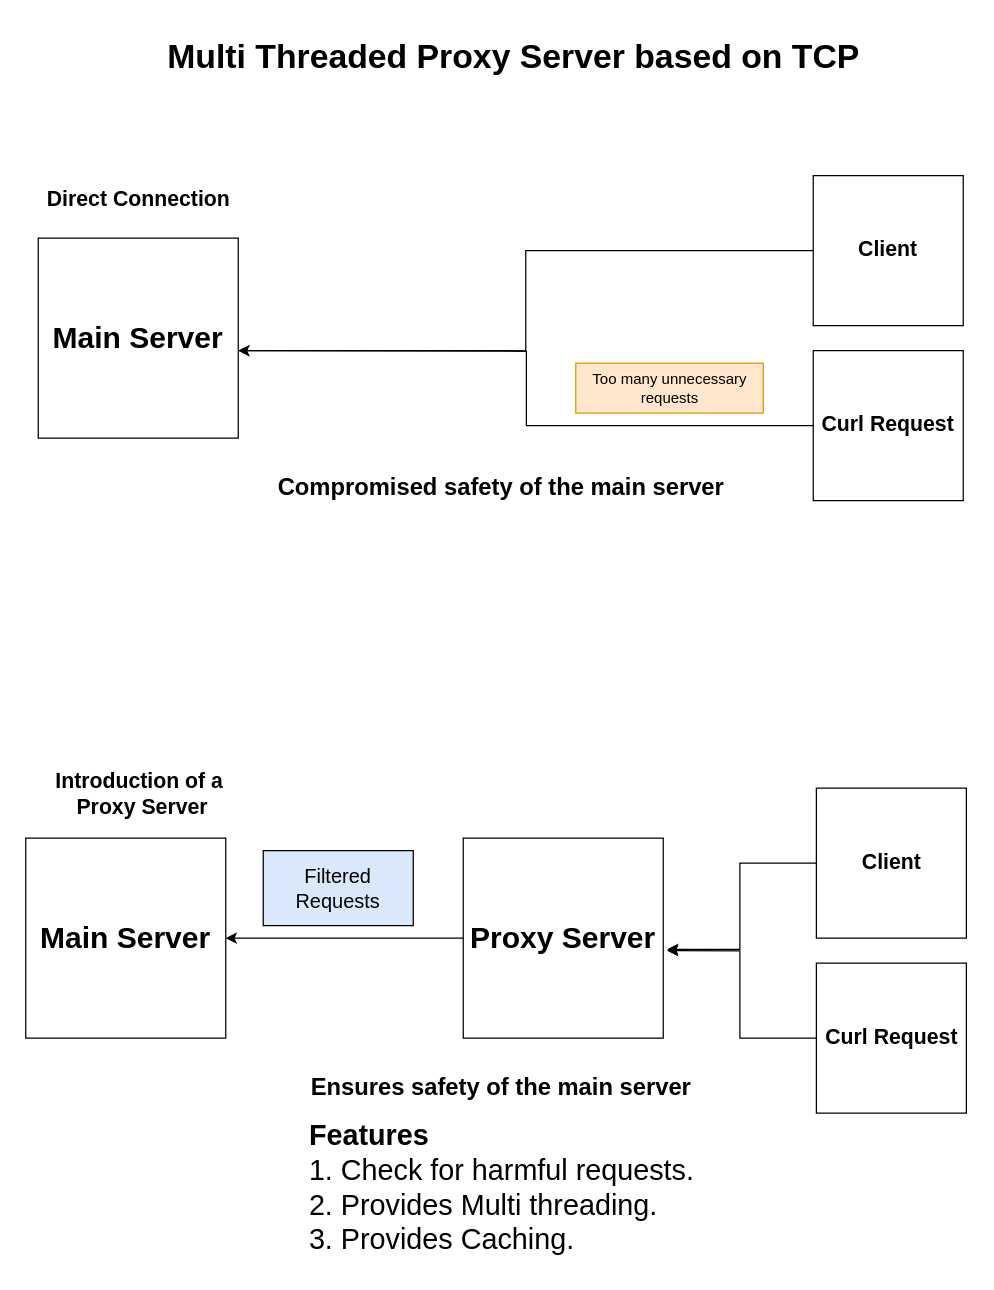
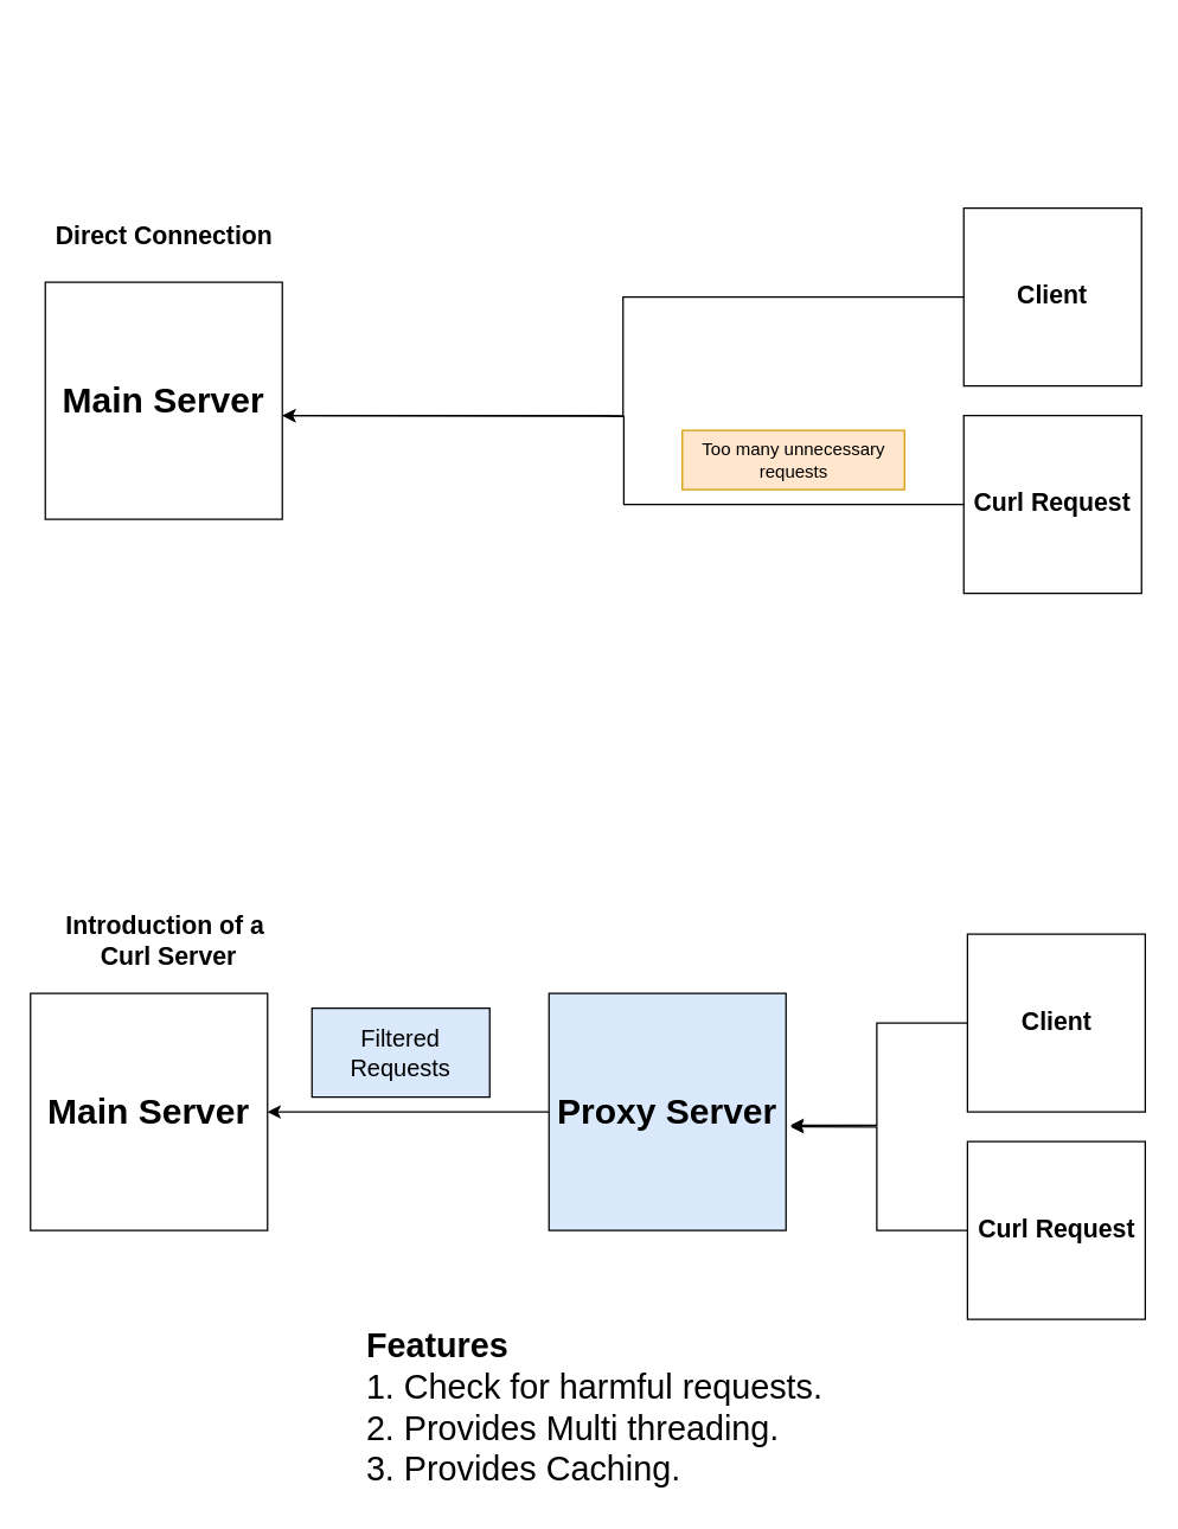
- <mxCell id="6" value="&lt;b&gt;&lt;font style=&quot;font-size: 27px;&quot;&gt;Multi Threaded Proxy Server based on TCP&lt;/font&gt;&lt;/b&gt;" style="text;html=1;align=center;verticalAlign=middle;resizable=0;points=[];autosize=1;strokeColor=none;fillColor=none;" vertex="1" parent="1"><mxGeometry x="120" y="20" width="580" height="50" as="geometry" /></mxCell>
- <mxCell id="8" value="&lt;b&gt;&lt;font style=&quot;font-size: 19px;&quot;&gt;Compromised safety of the main server&lt;/font&gt;&lt;/b&gt;" style="text;html=1;align=center;verticalAlign=middle;resizable=0;points=[];autosize=1;strokeColor=none;fillColor=none;" vertex="1" parent="1"><mxGeometry x="210" y="370" width="380" height="40" as="geometry" /></mxCell>
- <mxCell id="15" value="&lt;span style=&quot;font-size: 17px;&quot;&gt;&lt;b&gt;Introduction of a&amp;nbsp;&lt;/b&gt;&lt;/span&gt;&lt;div&gt;&lt;span style=&quot;font-size: 17px;&quot;&gt;&lt;b&gt;Proxy Server&lt;/b&gt;&lt;/span&gt;&lt;/div&gt;" style="text;html=1;align=center;verticalAlign=middle;resizable=0;points=[];autosize=1;strokeColor=none;fillColor=none;" vertex="1" parent="1"><mxGeometry x="32.5" y="610" width="160" height="50" as="geometry" /></mxCell>
+ <mxCell id="15" value="&lt;span style=&quot;font-size: 17px;&quot;&gt;&lt;b&gt;Introduction of a&amp;nbsp;&lt;/b&gt;&lt;/span&gt;&lt;div&gt;&lt;span style=&quot;font-size: 17px;&quot;&gt;&lt;b&gt;Curl Server&lt;/b&gt;&lt;/span&gt;&lt;/div&gt;" style="text;html=1;align=center;verticalAlign=middle;resizable=0;points=[];autosize=1;strokeColor=none;fillColor=none;" vertex="1" parent="1"><mxGeometry x="32.5" y="610" width="160" height="50" as="geometry" /></mxCell>
- <mxCell id="17" value="&lt;b&gt;&lt;font style=&quot;font-size: 24px;&quot;&gt;Proxy Server&lt;/font&gt;&lt;/b&gt;" style="whiteSpace=wrap;html=1;aspect=fixed;" vertex="1" parent="1"><mxGeometry x="370" y="670" width="160" height="160" as="geometry" /></mxCell>
+ <mxCell id="17" value="&lt;b&gt;&lt;font style=&quot;font-size: 24px;&quot;&gt;Proxy Server&lt;/font&gt;&lt;/b&gt;" style="whiteSpace=wrap;html=1;aspect=fixed;fillColor=#dae8fc;" vertex="1" parent="1"><mxGeometry x="370" y="670" width="160" height="160" as="geometry" /></mxCell>
- <mxCell id="14" value="&lt;span style=&quot;font-size: 19px;&quot;&gt;&lt;b&gt;Ensures safety of the main server&lt;/b&gt;&lt;/span&gt;" style="text;html=1;align=center;verticalAlign=middle;resizable=0;points=[];autosize=1;strokeColor=none;fillColor=none;" vertex="1" parent="1"><mxGeometry x="235" y="850" width="330" height="40" as="geometry" /></mxCell>
